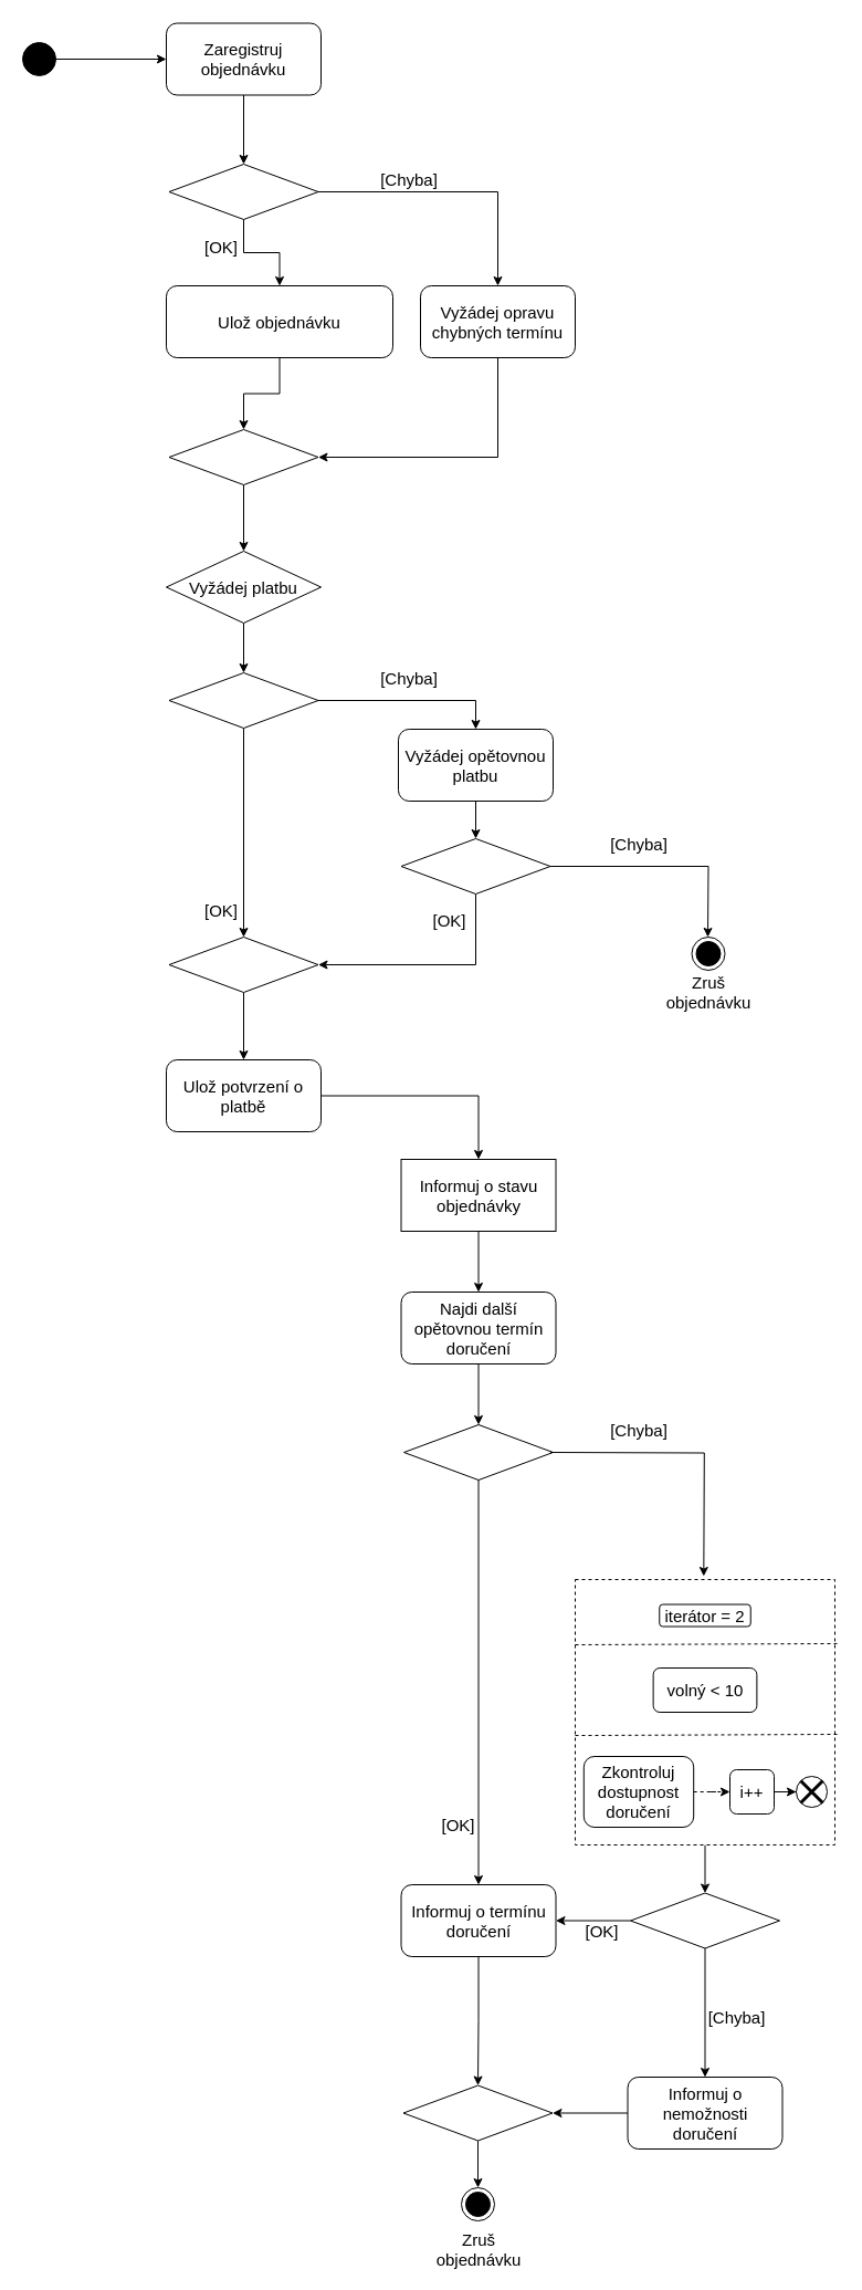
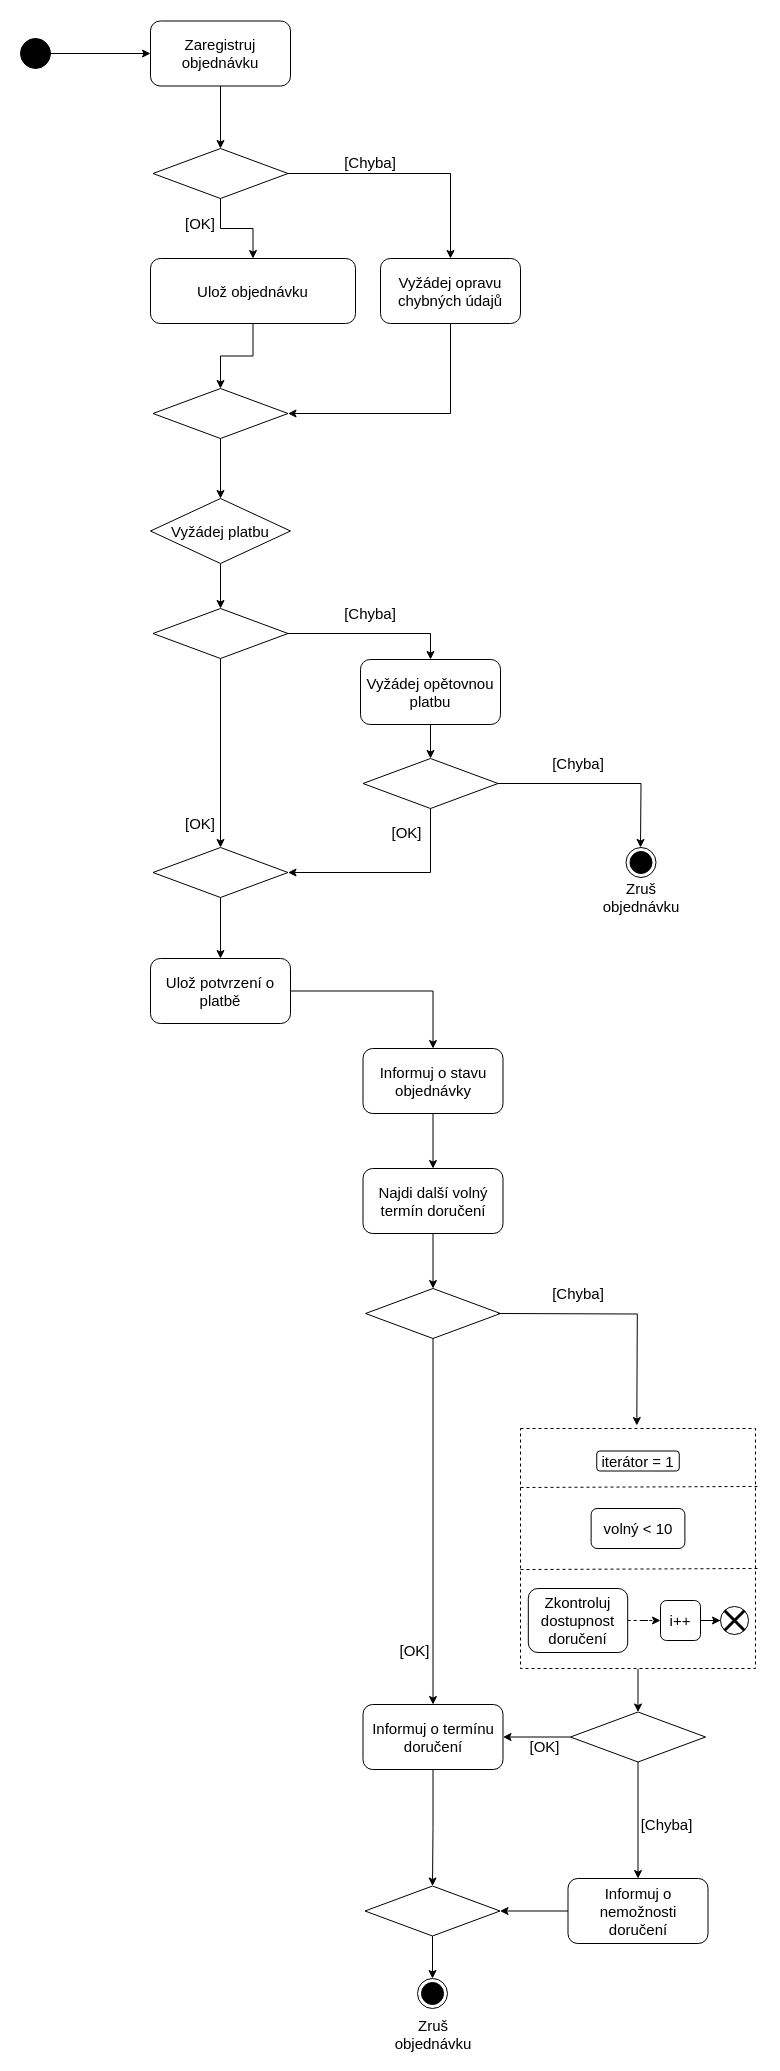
- <mxCell id="14" value="&lt;font style=&quot;font-size: 15px;&quot;&gt;Vyžádej opravu chybných termínu&lt;/font&gt;" style="rounded=1;whiteSpace=wrap;html=1;fillColor=#FFFFFF;" vertex="1" parent="1"><mxGeometry x="380" y="258" width="140" height="65" as="geometry" /></mxCell>
+ <mxCell id="14" value="&lt;font style=&quot;font-size: 15px;&quot;&gt;Vyžádej opravu chybných údajů&lt;/font&gt;" style="rounded=1;whiteSpace=wrap;html=1;fillColor=#FFFFFF;" vertex="1" parent="1"><mxGeometry x="380" y="258" width="140" height="65" as="geometry" /></mxCell>
- <mxCell id="33" value="&lt;span style=&quot;font-size: 15px;&quot;&gt;Informuj o stavu objednávky&lt;/span&gt;" style="whiteSpace=wrap;html=1;fillColor=#FFFFFF;rounded=0;" vertex="1" parent="1"><mxGeometry x="362.5" y="1048" width="140" height="65" as="geometry" /></mxCell>
+ <mxCell id="33" value="&lt;span style=&quot;font-size: 15px;&quot;&gt;Informuj o stavu objednávky&lt;/span&gt;" style="rounded=1;whiteSpace=wrap;html=1;fillColor=#FFFFFF;" vertex="1" parent="1"><mxGeometry x="362.5" y="1048" width="140" height="65" as="geometry" /></mxCell>
- <mxCell id="35" value="&lt;span style=&quot;font-size: 15px;&quot;&gt;Najdi další opětovnou termín doručení&lt;/span&gt;" style="rounded=1;whiteSpace=wrap;html=1;fillColor=#FFFFFF;" vertex="1" parent="1"><mxGeometry x="362.5" y="1168" width="140" height="65" as="geometry" /></mxCell>
+ <mxCell id="35" value="&lt;span style=&quot;font-size: 15px;&quot;&gt;Najdi další volný termín doručení&lt;/span&gt;" style="rounded=1;whiteSpace=wrap;html=1;fillColor=#FFFFFF;" vertex="1" parent="1"><mxGeometry x="362.5" y="1168" width="140" height="65" as="geometry" /></mxCell>
- <mxCell id="45" value="&lt;span style=&quot;font-size: 15px;&quot;&gt;iterátor = 2&lt;/span&gt;" style="rounded=1;whiteSpace=wrap;html=1;fillColor=#FFFFFF;" vertex="1" parent="1"><mxGeometry x="596.25" y="1450.5" width="82.5" height="20" as="geometry" /></mxCell>
+ <mxCell id="45" value="&lt;span style=&quot;font-size: 15px;&quot;&gt;iterátor = 1&lt;/span&gt;" style="rounded=1;whiteSpace=wrap;html=1;fillColor=#FFFFFF;" vertex="1" parent="1"><mxGeometry x="596.25" y="1450.5" width="82.5" height="20" as="geometry" /></mxCell>
